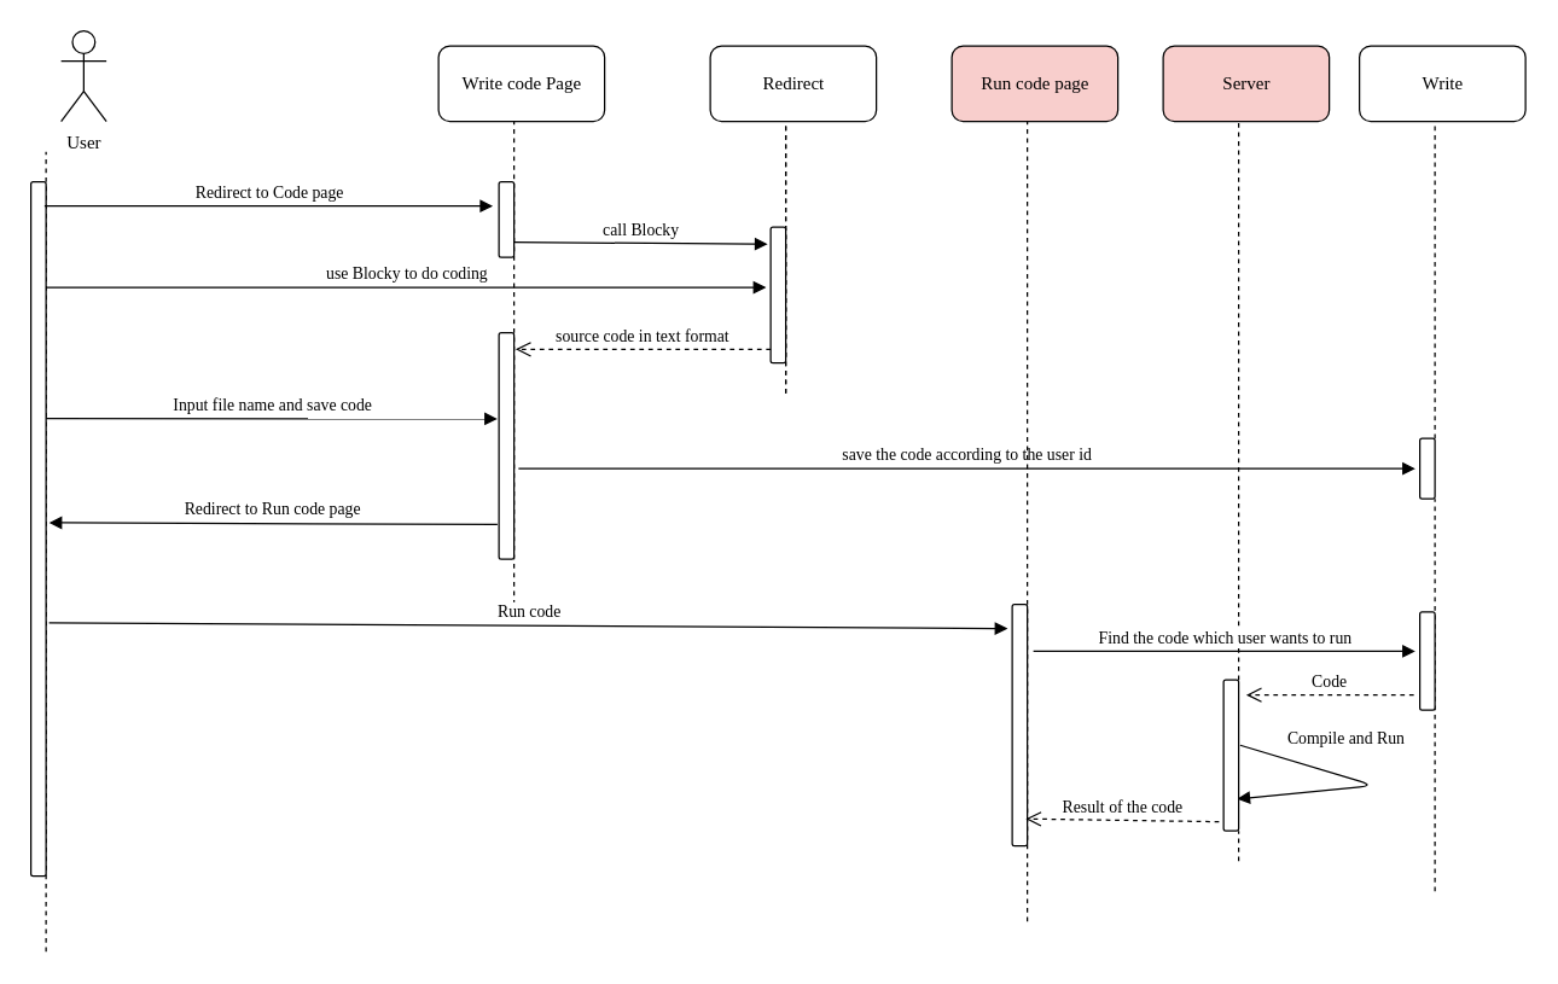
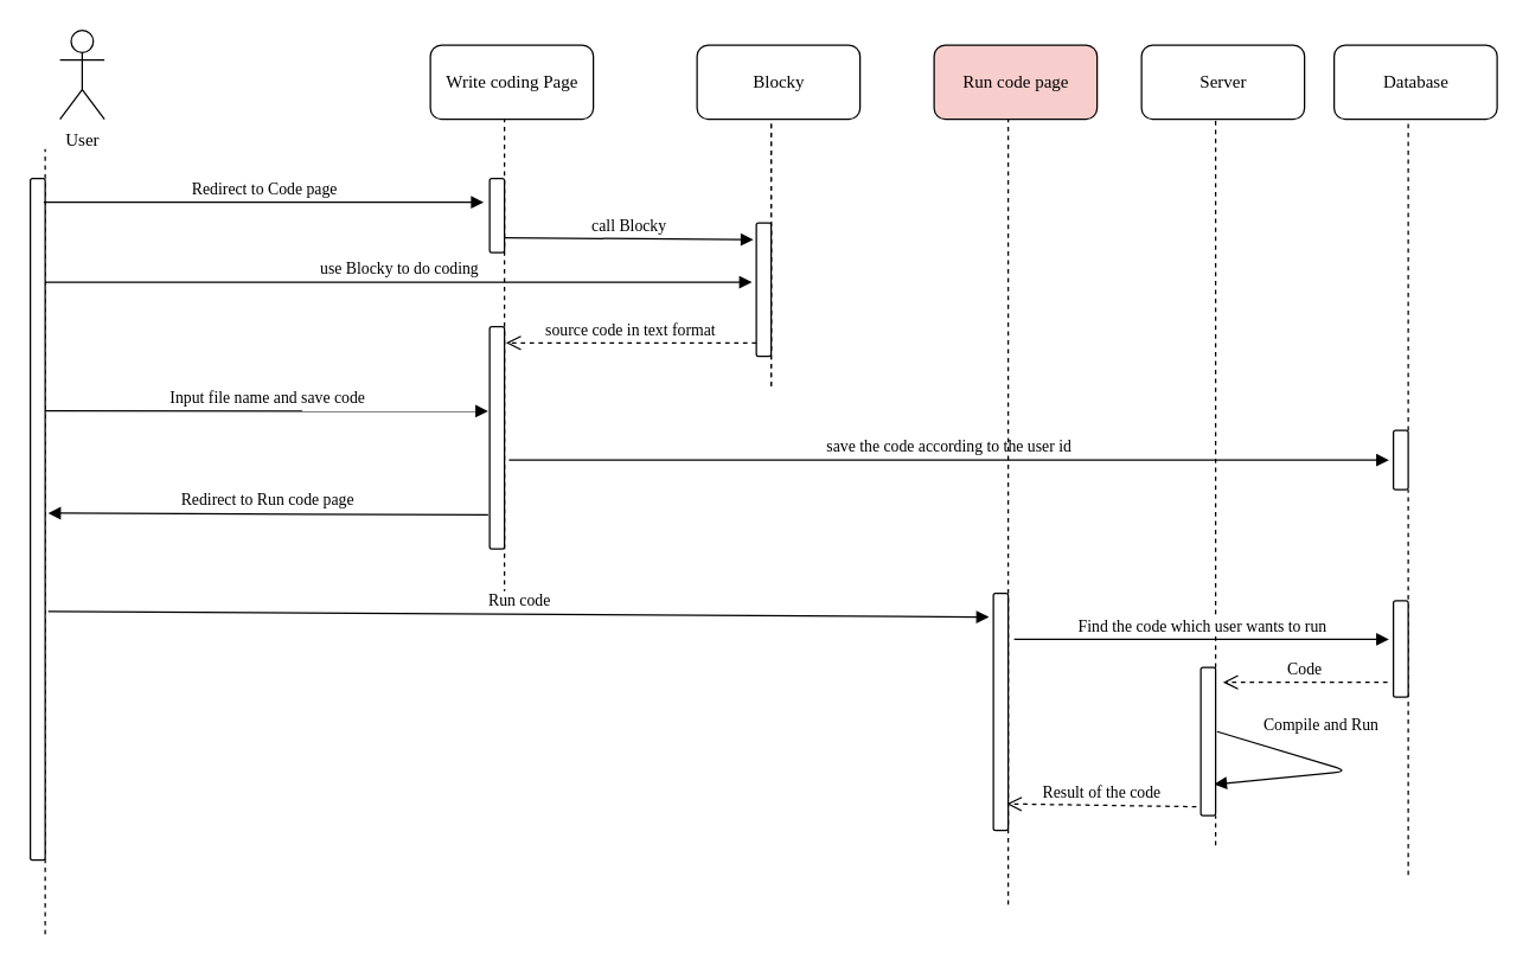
- <mxCell id="5" value="Write code Page" style="html=1;rounded=1;shadow=0;comic=0;strokeWidth=1;fontFamily=Verdana;" vertex="1" parent="1"><mxGeometry x="290" y="30" width="110" height="50" as="geometry" /></mxCell>
+ <mxCell id="5" value="Write coding Page" style="html=1;rounded=1;shadow=0;comic=0;strokeWidth=1;fontFamily=Verdana;" vertex="1" parent="1"><mxGeometry x="290" y="30" width="110" height="50" as="geometry" /></mxCell>
- <mxCell id="10" value="Redirect" style="html=1;rounded=1;shadow=0;comic=0;strokeWidth=1;fontFamily=Verdana;" vertex="1" parent="1"><mxGeometry x="470" y="30" width="110" height="50" as="geometry" /></mxCell>
+ <mxCell id="10" value="Blocky" style="html=1;rounded=1;shadow=0;comic=0;strokeWidth=1;fontFamily=Verdana;" vertex="1" parent="1"><mxGeometry x="470" y="30" width="110" height="50" as="geometry" /></mxCell>
- <mxCell id="28" value="Server" style="html=1;rounded=1;shadow=0;comic=0;strokeWidth=1;fontFamily=Verdana;fillColor=#f8cecc;" vertex="1" parent="1"><mxGeometry x="770" y="30" width="110" height="50" as="geometry" /></mxCell>
+ <mxCell id="28" value="Server" style="html=1;rounded=1;shadow=0;comic=0;strokeWidth=1;fontFamily=Verdana;" vertex="1" parent="1"><mxGeometry x="770" y="30" width="110" height="50" as="geometry" /></mxCell>
- <mxCell id="6" value="Write" style="html=1;rounded=1;shadow=0;comic=0;strokeWidth=1;fontFamily=Verdana;" vertex="1" parent="1"><mxGeometry x="900" y="30" width="110" height="50" as="geometry" /></mxCell>
+ <mxCell id="6" value="Database" style="html=1;rounded=1;shadow=0;comic=0;strokeWidth=1;fontFamily=Verdana;" vertex="1" parent="1"><mxGeometry x="900" y="30" width="110" height="50" as="geometry" /></mxCell>
